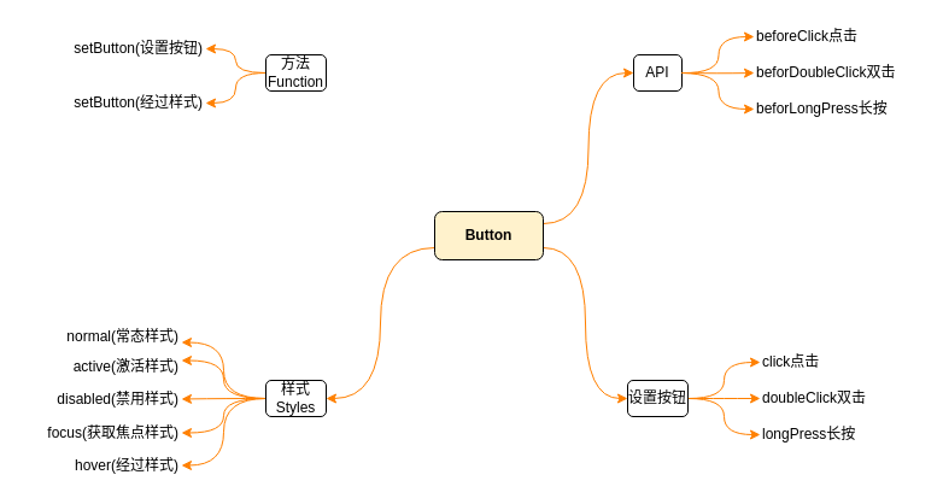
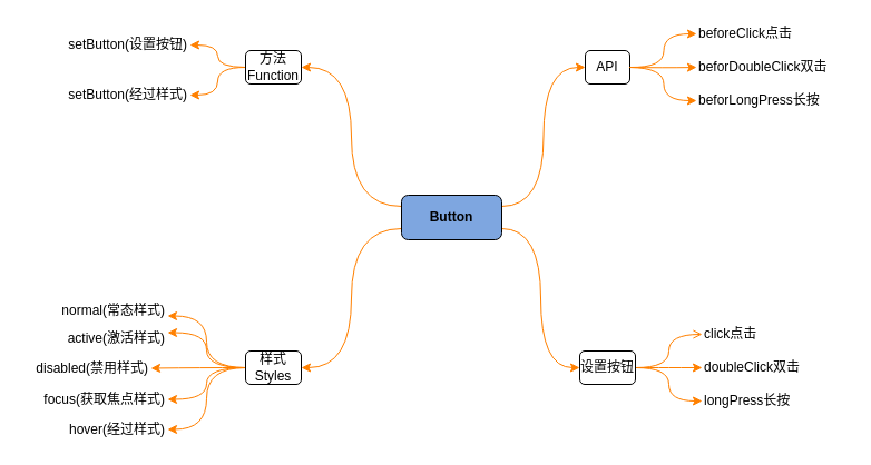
+ <mxCell id="5" style="edgeStyle=orthogonalEdgeStyle;curved=1;rounded=0;orthogonalLoop=1;jettySize=auto;html=1;exitX=0;exitY=0.25;exitDx=0;exitDy=0;entryX=1;entryY=0.5;entryDx=0;entryDy=0;strokeColor=#FF8000;" edge="1" parent="1" source="6" target="14"><mxGeometry relative="1" as="geometry" /></mxCell>
- <mxCell id="6" value="Button" style="rounded=1;whiteSpace=wrap;html=1;fillColor=#fff2cc;fontStyle=1;" vertex="1" parent="1"><mxGeometry x="360" y="175" width="90" height="40" as="geometry" /></mxCell>
+ <mxCell id="6" value="Button" style="rounded=1;whiteSpace=wrap;html=1;fillColor=#7EA6E0;fontStyle=1" vertex="1" parent="1"><mxGeometry x="360" y="175" width="90" height="40" as="geometry" /></mxCell>
- <mxCell id="8" style="edgeStyle=orthogonalEdgeStyle;curved=1;rounded=0;orthogonalLoop=1;jettySize=auto;html=1;exitX=1;exitY=0.5;exitDx=0;exitDy=0;entryX=0;entryY=0.5;entryDx=0;entryDy=0;strokeColor=#FF8000;" edge="1" parent="1" source="11" target="21"><mxGeometry relative="1" as="geometry" /></mxCell>
+ <mxCell id="8" style="edgeStyle=orthogonalEdgeStyle;curved=1;rounded=0;orthogonalLoop=1;jettySize=auto;html=1;exitX=1;exitY=0.5;exitDx=0;exitDy=0;entryX=0;entryY=0.5;entryDx=0;entryDy=0;strokeColor=#FF8000;endArrow=open;" edge="1" parent="1" source="11" target="21"><mxGeometry relative="1" as="geometry" /></mxCell>
- <mxCell id="33" value="disabled(禁用样式)" style="text;html=1;strokeColor=none;fillColor=none;align=right;verticalAlign=middle;whiteSpace=wrap;rounded=0;" vertex="1" parent="1"><mxGeometry x="40" y="320.5" width="110" height="20" as="geometry" /></mxCell>
+ <mxCell id="33" value="disabled(禁用样式)" style="text;html=1;strokeColor=none;fillColor=none;align=right;verticalAlign=middle;whiteSpace=wrap;rounded=0;" vertex="1" parent="1"><mxGeometry x="25" y="320.5" width="110" height="20" as="geometry" /></mxCell>
